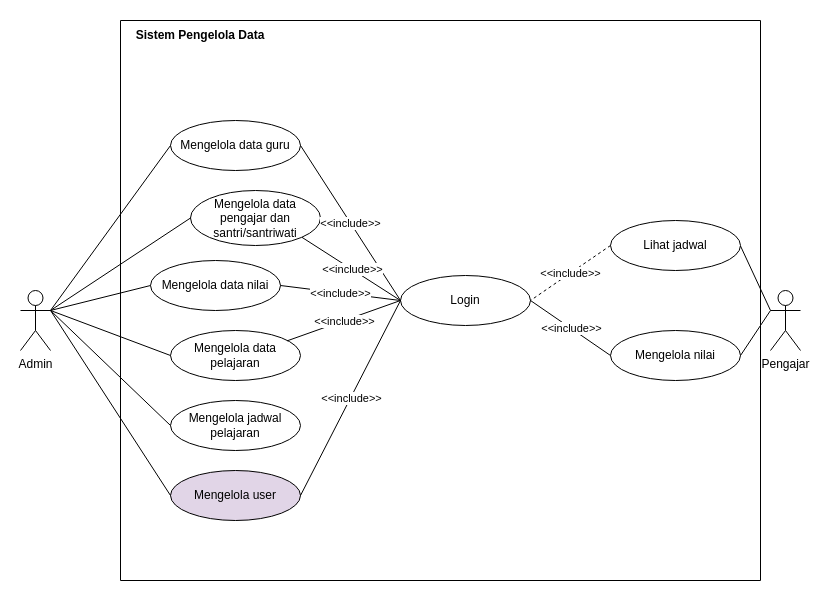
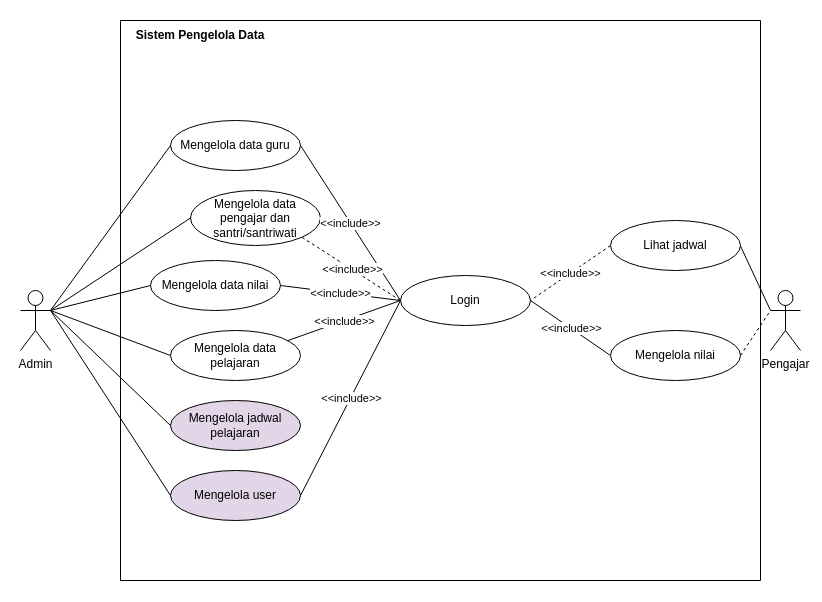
- <mxCell id="23" value="" style="endArrow=none;html=1;rounded=0;endFill=0;exitX=1;exitY=1;exitDx=0;exitDy=0;entryX=0;entryY=0.5;entryDx=0;entryDy=0;" edge="1" parent="1" source="7" target="12"><mxGeometry relative="1" as="geometry"><mxPoint x="300" y="245" as="sourcePoint" /><mxPoint x="400" y="400" as="targetPoint" /></mxGeometry></mxCell>
+ <mxCell id="23" value="" style="endArrow=none;html=1;rounded=0;endFill=0;exitX=1;exitY=1;exitDx=0;exitDy=0;entryX=0;entryY=0.5;entryDx=0;entryDy=0;dashed=1;" edge="1" parent="1" source="7" target="12"><mxGeometry relative="1" as="geometry"><mxPoint x="300" y="245" as="sourcePoint" /><mxPoint x="400" y="400" as="targetPoint" /></mxGeometry></mxCell>
- <mxCell id="20" value="" style="endArrow=none;html=1;rounded=0;entryX=0;entryY=0.333;entryDx=0;entryDy=0;entryPerimeter=0;exitX=1;exitY=0.5;exitDx=0;exitDy=0;" edge="1" parent="1" source="5" target="3"><mxGeometry width="50" height="50" relative="1" as="geometry"><mxPoint x="540" y="310" as="sourcePoint" /><mxPoint x="590" y="260" as="targetPoint" /></mxGeometry></mxCell>
+ <mxCell id="20" value="" style="endArrow=none;html=1;rounded=0;entryX=0;entryY=0.333;entryDx=0;entryDy=0;entryPerimeter=0;exitX=1;exitY=0.5;exitDx=0;exitDy=0;dashed=1;" edge="1" parent="1" source="5" target="3"><mxGeometry width="50" height="50" relative="1" as="geometry"><mxPoint x="540" y="310" as="sourcePoint" /><mxPoint x="590" y="260" as="targetPoint" /></mxGeometry></mxCell>
- <mxCell id="10" value="Mengelola jadwal pelajaran" style="ellipse;whiteSpace=wrap;html=1;" vertex="1" parent="1"><mxGeometry x="170" y="400" width="130" height="50" as="geometry" /></mxCell>
+ <mxCell id="10" value="Mengelola jadwal pelajaran" style="ellipse;whiteSpace=wrap;html=1;fillColor=#e1d5e7;" vertex="1" parent="1"><mxGeometry x="170" y="400" width="130" height="50" as="geometry" /></mxCell>
